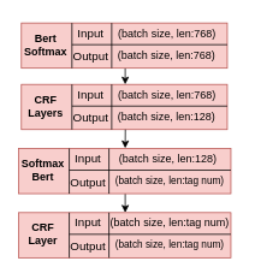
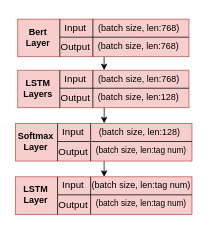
- <mxCell id="18" value="Bert&lt;br&gt;Softmax" style="text;html=1;strokeColor=none;fillColor=none;align=center;verticalAlign=middle;whiteSpace=wrap;rounded=0;fontSize=12;labelBackgroundColor=none;strokeWidth=3;fontStyle=1" vertex="1" parent="1"><mxGeometry x="35" y="20" width="30" height="57" as="geometry" /></mxCell>
+ <mxCell id="18" value="Bert&lt;br&gt;Layer" style="text;html=1;strokeColor=none;fillColor=none;align=center;verticalAlign=middle;whiteSpace=wrap;rounded=0;fontSize=12;labelBackgroundColor=none;strokeWidth=3;fontStyle=1" vertex="1" parent="1"><mxGeometry x="35" y="20" width="30" height="57" as="geometry" /></mxCell>
- <mxCell id="6" value="CRF Layers" style="text;html=1;strokeColor=none;fillColor=none;align=center;verticalAlign=middle;whiteSpace=wrap;rounded=0;fontSize=12;labelBackgroundColor=none;strokeWidth=3;fontStyle=1" parent="1" vertex="1"><mxGeometry x="35" y="88" width="30" height="57" as="geometry" /></mxCell>
+ <mxCell id="6" value="LSTM Layers" style="text;html=1;strokeColor=none;fillColor=none;align=center;verticalAlign=middle;whiteSpace=wrap;rounded=0;fontSize=12;labelBackgroundColor=none;strokeWidth=3;fontStyle=1" parent="1" vertex="1"><mxGeometry x="35" y="88" width="30" height="57" as="geometry" /></mxCell>
- <mxCell id="27" value="Softmax&lt;br&gt;Bert" style="text;html=1;strokeColor=none;fillColor=none;align=center;verticalAlign=middle;whiteSpace=wrap;rounded=0;fontSize=12;labelBackgroundColor=none;strokeWidth=3;fontStyle=1" vertex="1" parent="1"><mxGeometry x="32" y="159" width="30" height="57" as="geometry" /></mxCell>
+ <mxCell id="27" value="Softmax&lt;br&gt;Layer" style="text;html=1;strokeColor=none;fillColor=none;align=center;verticalAlign=middle;whiteSpace=wrap;rounded=0;fontSize=12;labelBackgroundColor=none;strokeWidth=3;fontStyle=1" vertex="1" parent="1"><mxGeometry x="32" y="159" width="30" height="57" as="geometry" /></mxCell>
- <mxCell id="36" value="CRF&lt;br&gt;Layer" style="text;html=1;strokeColor=none;fillColor=none;align=center;verticalAlign=middle;whiteSpace=wrap;rounded=0;fontSize=12;labelBackgroundColor=none;strokeWidth=3;fontStyle=1" vertex="1" parent="1"><mxGeometry x="32" y="230" width="30" height="57" as="geometry" /></mxCell>
+ <mxCell id="36" value="LSTM&lt;br&gt;Layer" style="text;html=1;strokeColor=none;fillColor=none;align=center;verticalAlign=middle;whiteSpace=wrap;rounded=0;fontSize=12;labelBackgroundColor=none;strokeWidth=3;fontStyle=1" vertex="1" parent="1"><mxGeometry x="32" y="230" width="30" height="57" as="geometry" /></mxCell>
